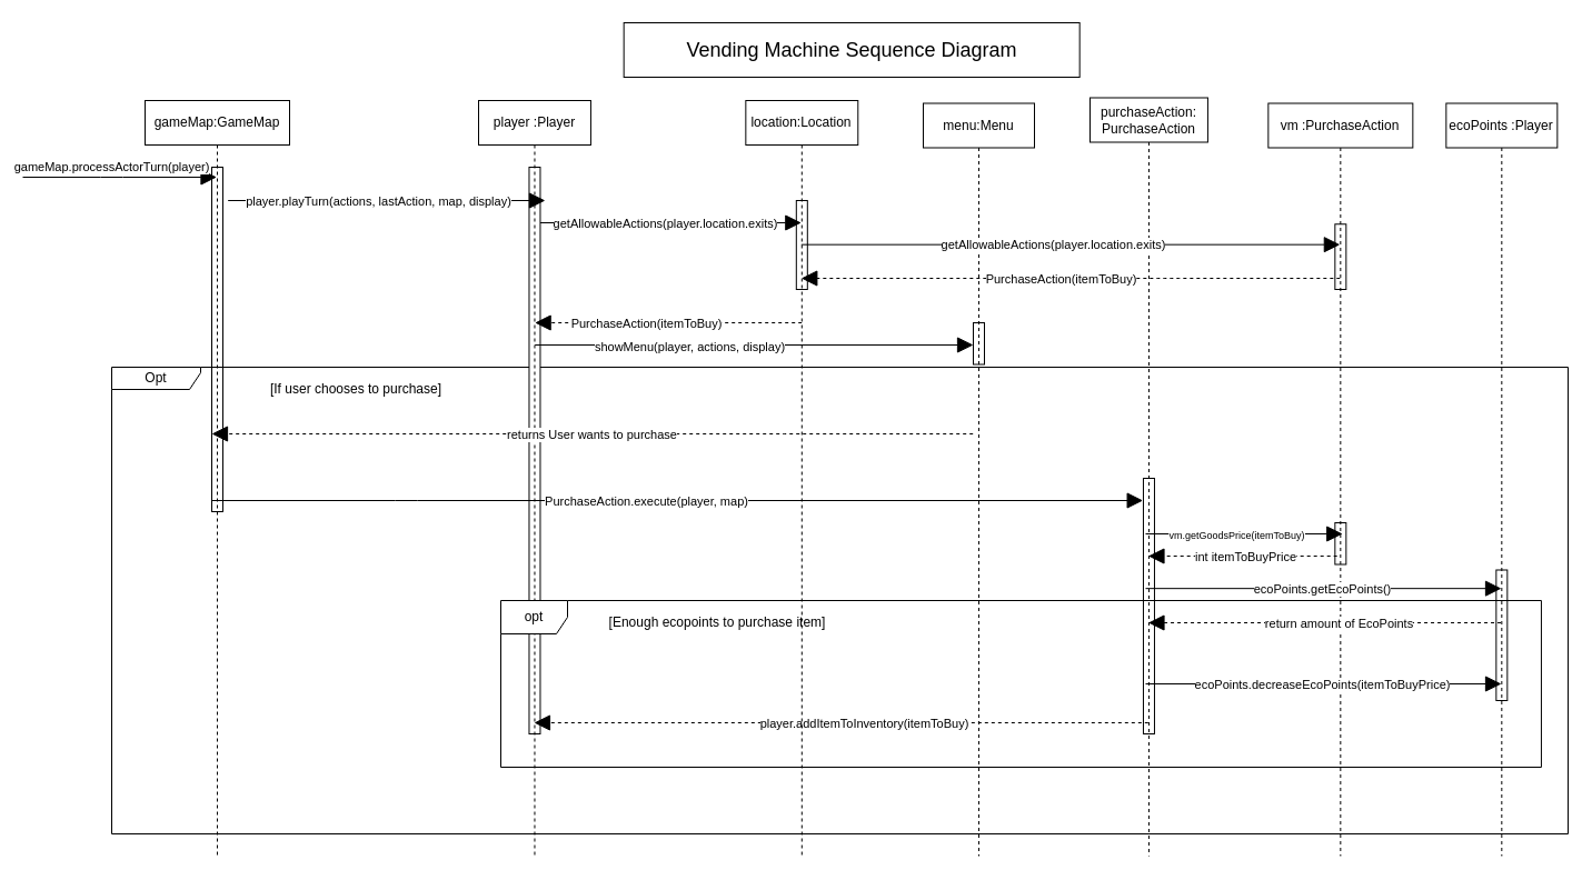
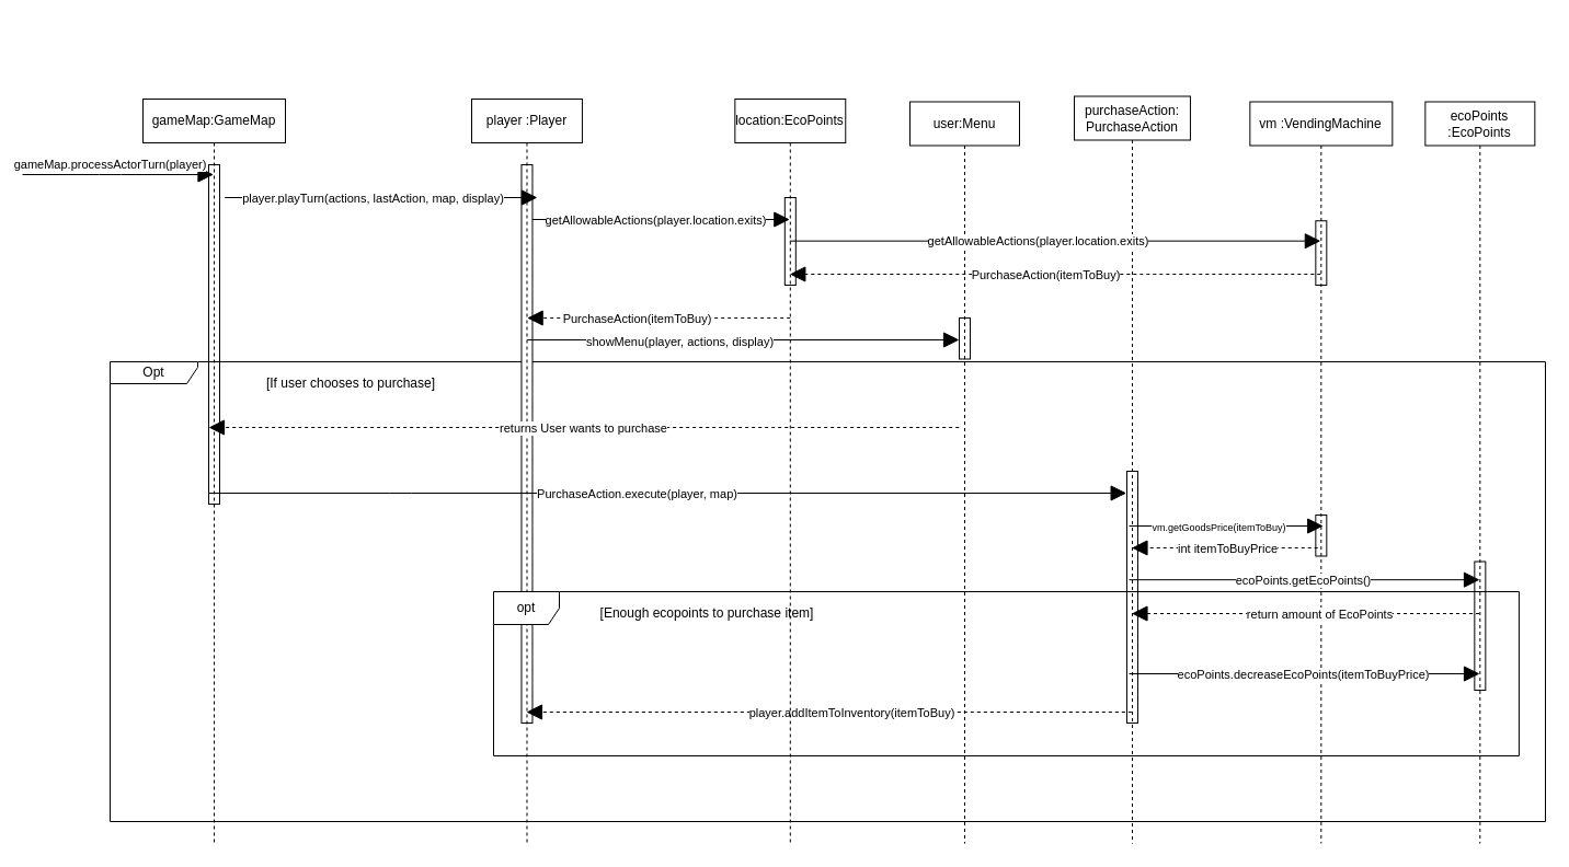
- <mxCell id="51" value="&lt;font style=&quot;font-size: 18px&quot;&gt;Vending Machine Sequence Diagram&lt;/font&gt;" style="rounded=0;whiteSpace=wrap;html=1;" parent="1" vertex="1"><mxGeometry x="560.67" y="20" width="410" height="49" as="geometry" /></mxCell>
- <mxCell id="28" value="location:Location" style="shape=umlLifeline;perimeter=lifelinePerimeter;whiteSpace=wrap;html=1;container=0;collapsible=0;recursiveResize=0;outlineConnect=0;" parent="1" vertex="1"><mxGeometry x="670.34" y="90" width="100.94" height="680" as="geometry" /></mxCell>
+ <mxCell id="28" value="location:EcoPoints" style="shape=umlLifeline;perimeter=lifelinePerimeter;whiteSpace=wrap;html=1;container=0;collapsible=0;recursiveResize=0;outlineConnect=0;" parent="1" vertex="1"><mxGeometry x="670.34" y="90" width="100.94" height="680" as="geometry" /></mxCell>
- <mxCell id="31" value="menu:Menu" style="shape=umlLifeline;perimeter=lifelinePerimeter;whiteSpace=wrap;html=1;container=1;collapsible=0;recursiveResize=0;outlineConnect=0;" parent="1" vertex="1"><mxGeometry x="830" y="92.5" width="100" height="677.5" as="geometry" /></mxCell>
+ <mxCell id="31" value="user:Menu" style="shape=umlLifeline;perimeter=lifelinePerimeter;whiteSpace=wrap;html=1;container=1;collapsible=0;recursiveResize=0;outlineConnect=0;" parent="1" vertex="1"><mxGeometry x="830" y="92.5" width="100" height="677.5" as="geometry" /></mxCell>
- <mxCell id="5" value="vm :PurchaseAction" style="shape=umlLifeline;perimeter=lifelinePerimeter;whiteSpace=wrap;html=1;container=0;collapsible=0;recursiveResize=0;outlineConnect=0;" parent="1" vertex="1"><mxGeometry x="1140.34" y="92.5" width="130" height="677.5" as="geometry" /></mxCell>
+ <mxCell id="5" value="vm :VendingMachine" style="shape=umlLifeline;perimeter=lifelinePerimeter;whiteSpace=wrap;html=1;container=0;collapsible=0;recursiveResize=0;outlineConnect=0;" parent="1" vertex="1"><mxGeometry x="1140.34" y="92.5" width="130" height="677.5" as="geometry" /></mxCell>
- <mxCell id="12" value="ecoPoints :Player" style="shape=umlLifeline;perimeter=lifelinePerimeter;whiteSpace=wrap;html=1;container=0;collapsible=0;recursiveResize=0;outlineConnect=0;" parent="1" vertex="1"><mxGeometry x="1300.34" y="92.5" width="100" height="677.5" as="geometry" /></mxCell>
+ <mxCell id="12" value="ecoPoints :EcoPoints" style="shape=umlLifeline;perimeter=lifelinePerimeter;whiteSpace=wrap;html=1;container=0;collapsible=0;recursiveResize=0;outlineConnect=0;" parent="1" vertex="1"><mxGeometry x="1300.34" y="92.5" width="100" height="677.5" as="geometry" /></mxCell>
